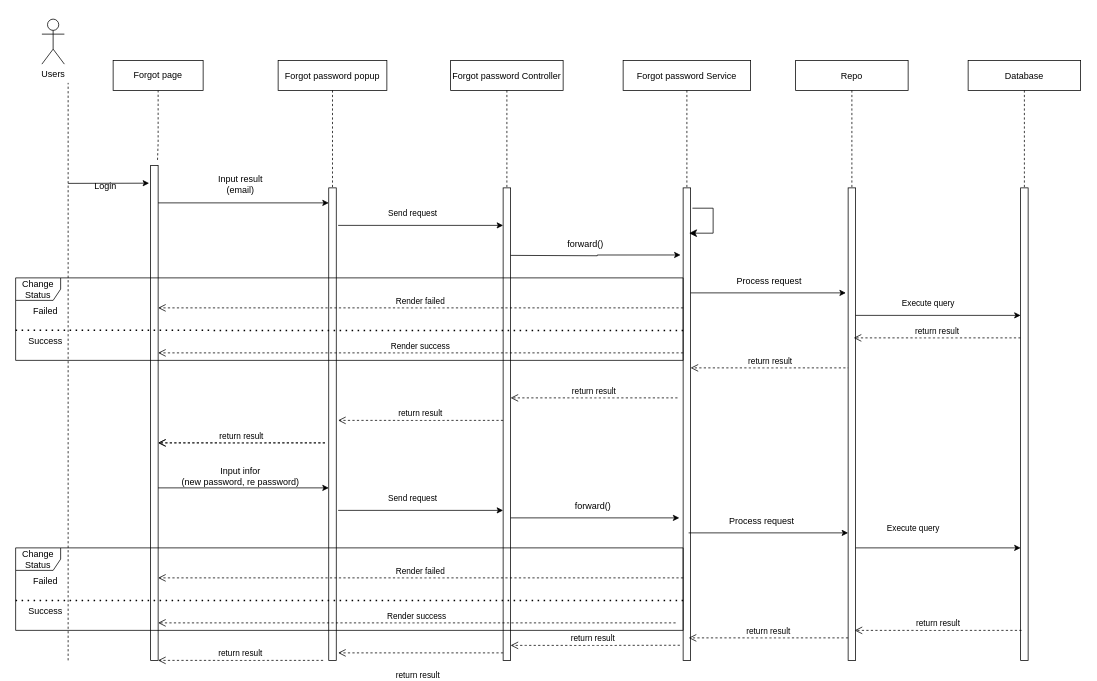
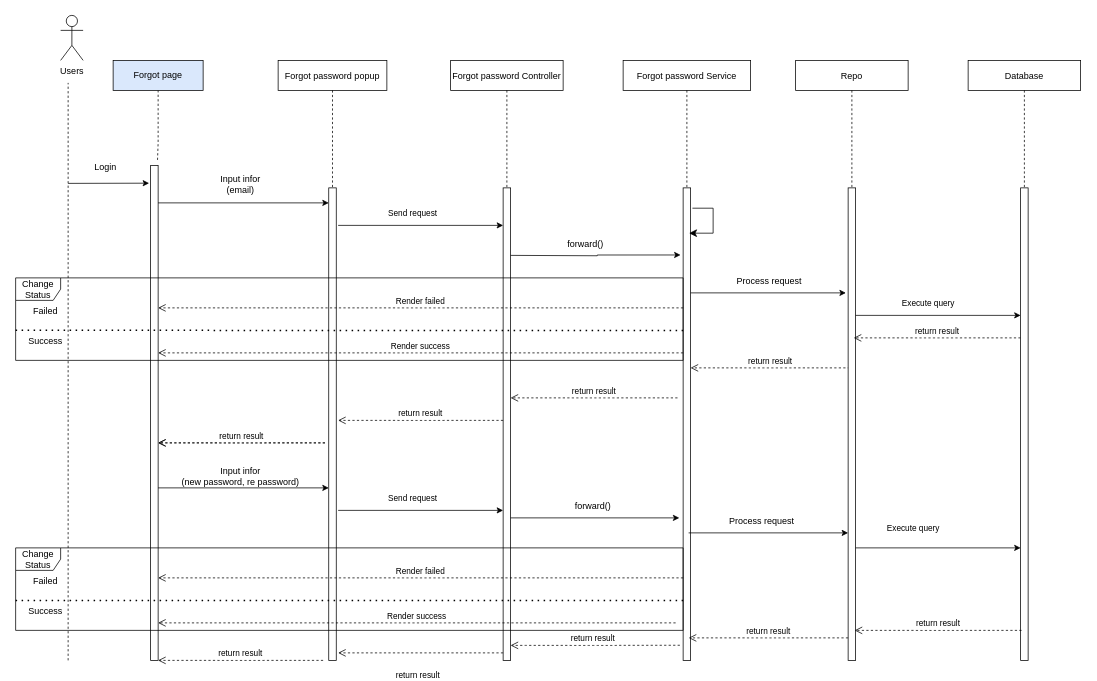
- <mxCell id="21" value="Users" style="shape=umlActor;verticalLabelPosition=bottom;verticalAlign=top;html=1;outlineConnect=0;" vertex="1" parent="1"><mxGeometry x="55" y="25" width="30" height="60" as="geometry" /></mxCell>
+ <mxCell id="21" value="Users" style="shape=umlActor;verticalLabelPosition=bottom;verticalAlign=top;html=1;outlineConnect=0;" vertex="1" parent="1"><mxGeometry x="80" y="20" width="30" height="60" as="geometry" /></mxCell>
- <mxCell id="24" value="Forgot page" style="rounded=0;whiteSpace=wrap;html=1;" vertex="1" parent="1"><mxGeometry x="150" y="80" width="120" height="40" as="geometry" /></mxCell>
+ <mxCell id="24" value="Forgot page" style="rounded=0;whiteSpace=wrap;html=1;fillColor=#dae8fc;" vertex="1" parent="1"><mxGeometry x="150" y="80" width="120" height="40" as="geometry" /></mxCell>
- <mxCell id="26" value="&lt;br&gt;Login" style="text;html=1;strokeColor=none;fillColor=none;align=center;verticalAlign=middle;whiteSpace=wrap;rounded=0;" vertex="1" parent="1"><mxGeometry x="110" y="225" width="60" height="30" as="geometry" /></mxCell>
+ <mxCell id="26" value="&lt;br&gt;Login" style="text;html=1;strokeColor=none;fillColor=none;align=center;verticalAlign=middle;whiteSpace=wrap;rounded=0;" vertex="1" parent="1"><mxGeometry x="110" y="200" width="60" height="30" as="geometry" /></mxCell>
- <mxCell id="32" value="Input result&lt;br&gt;(email)" style="text;html=1;strokeColor=none;fillColor=none;align=center;verticalAlign=middle;whiteSpace=wrap;rounded=0;" vertex="1" parent="1"><mxGeometry x="220" y="230" width="200" height="30" as="geometry" /></mxCell>
+ <mxCell id="32" value="Input infor&lt;br&gt;(email)" style="text;html=1;strokeColor=none;fillColor=none;align=center;verticalAlign=middle;whiteSpace=wrap;rounded=0;" vertex="1" parent="1"><mxGeometry x="220" y="230" width="200" height="30" as="geometry" /></mxCell>
